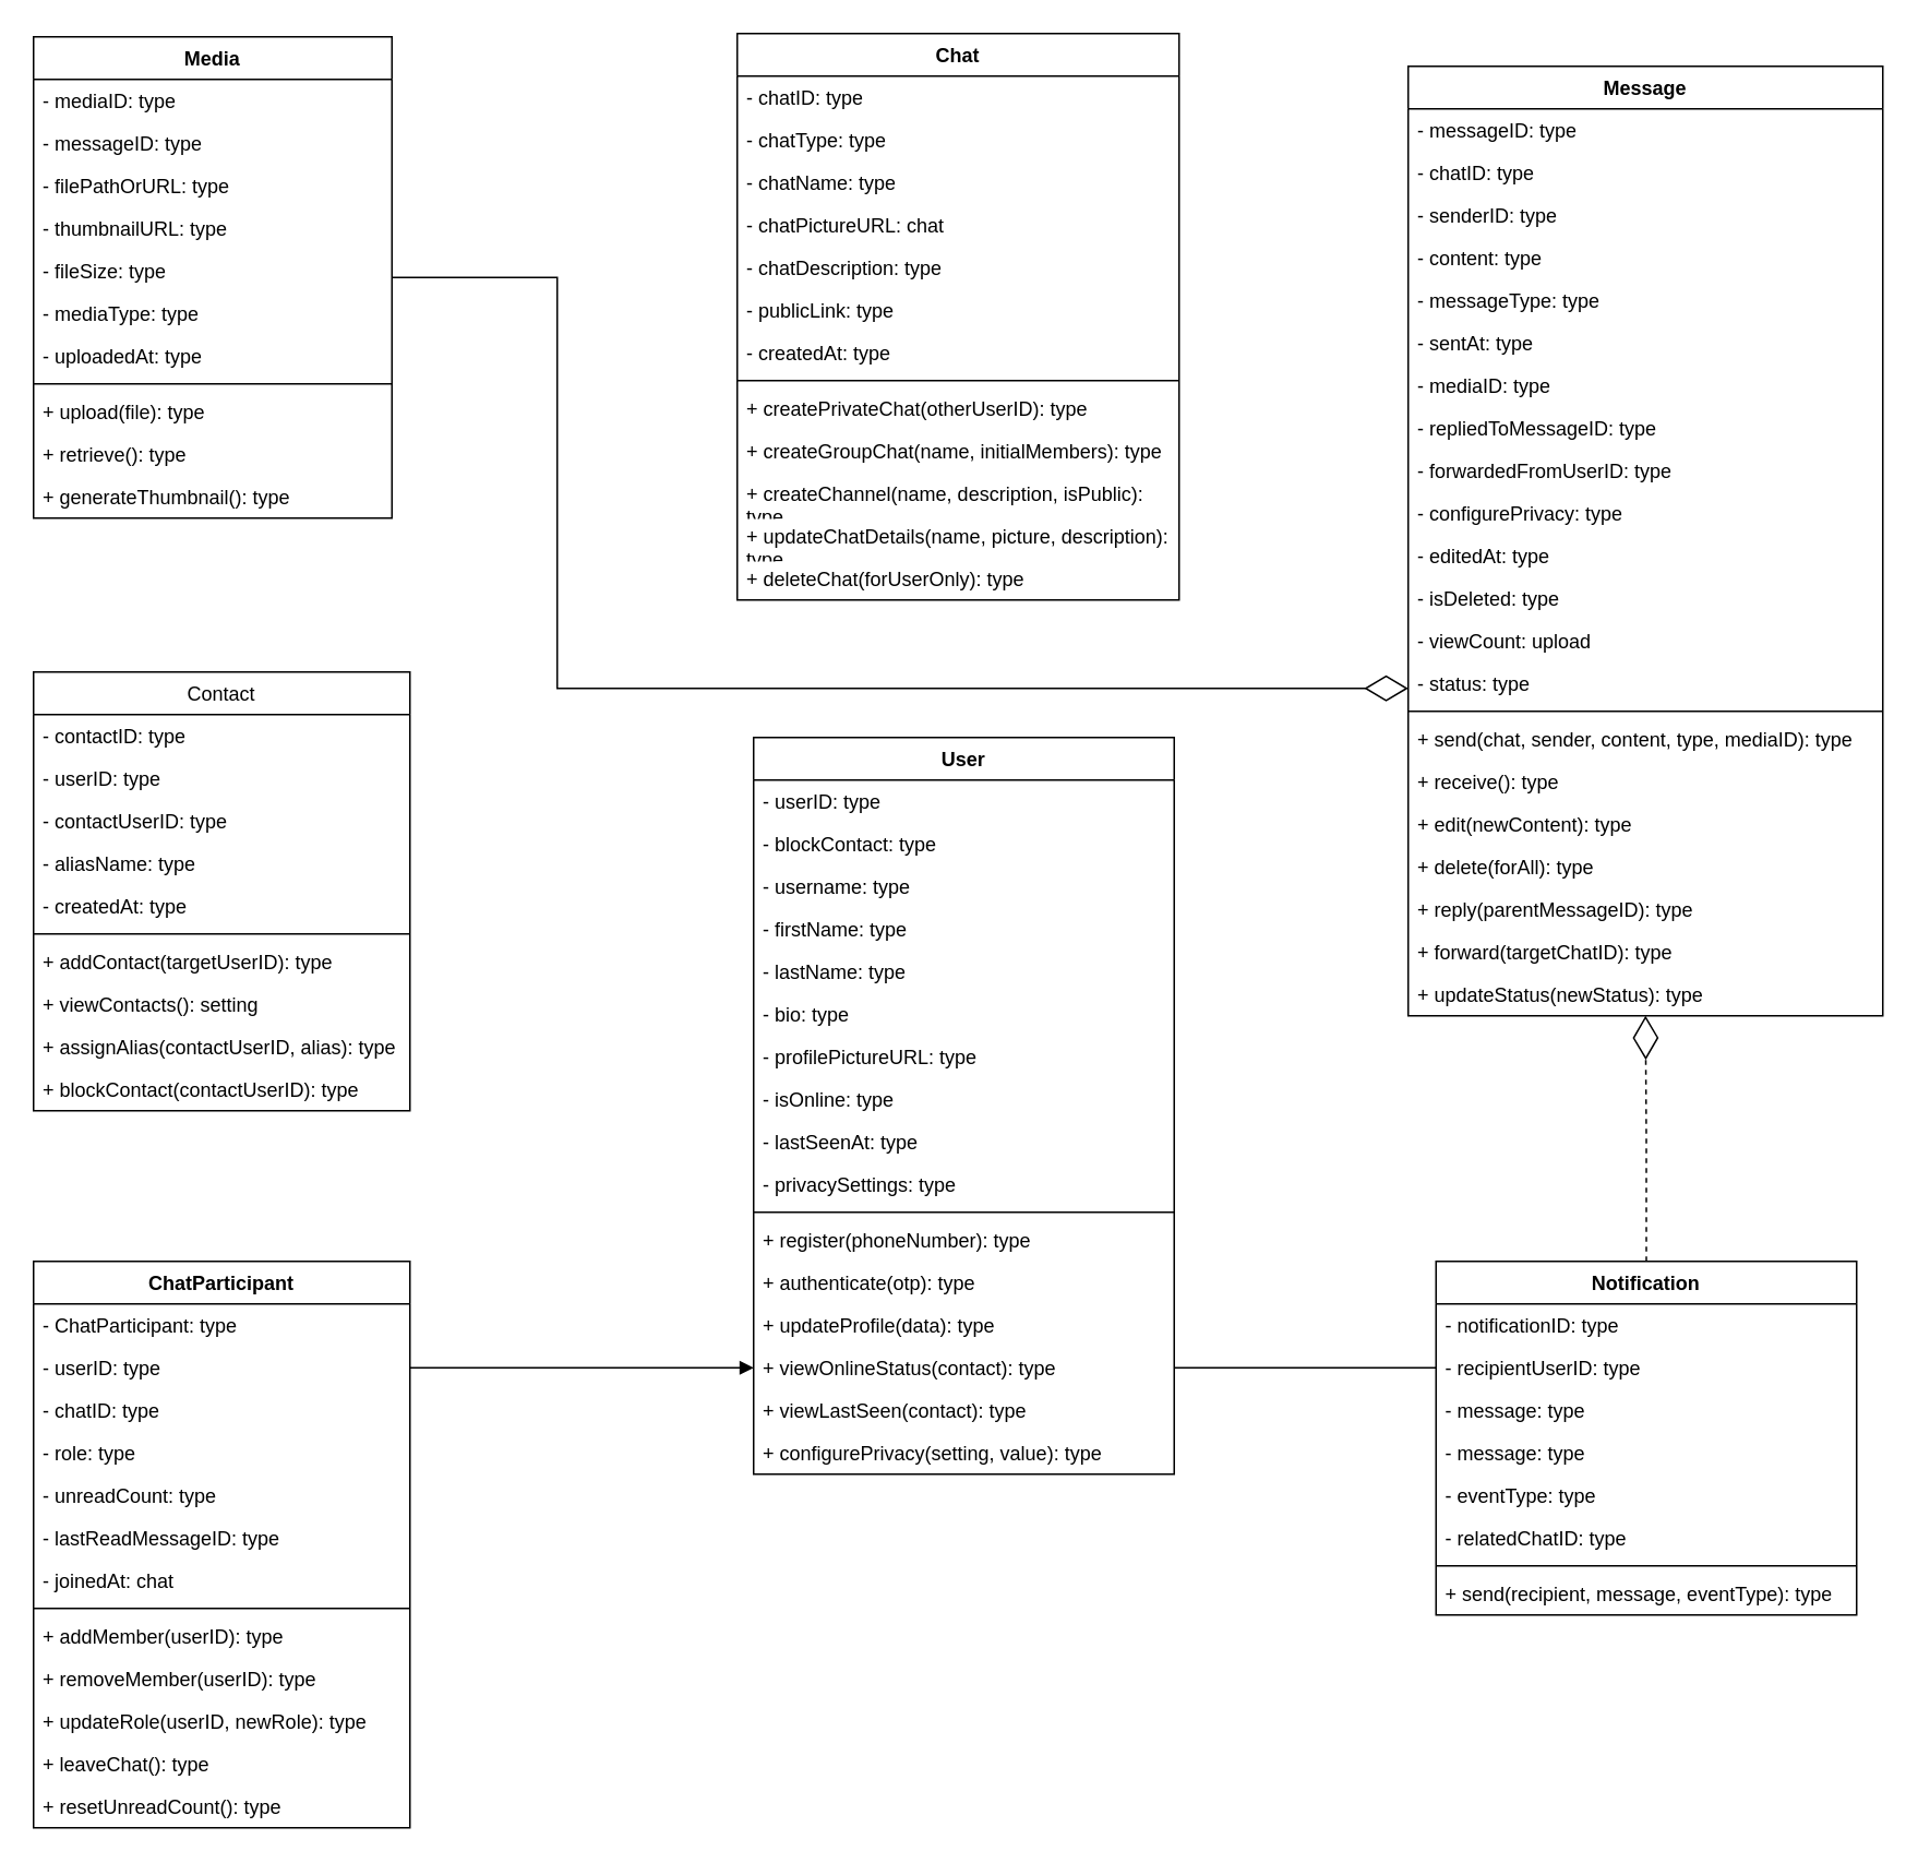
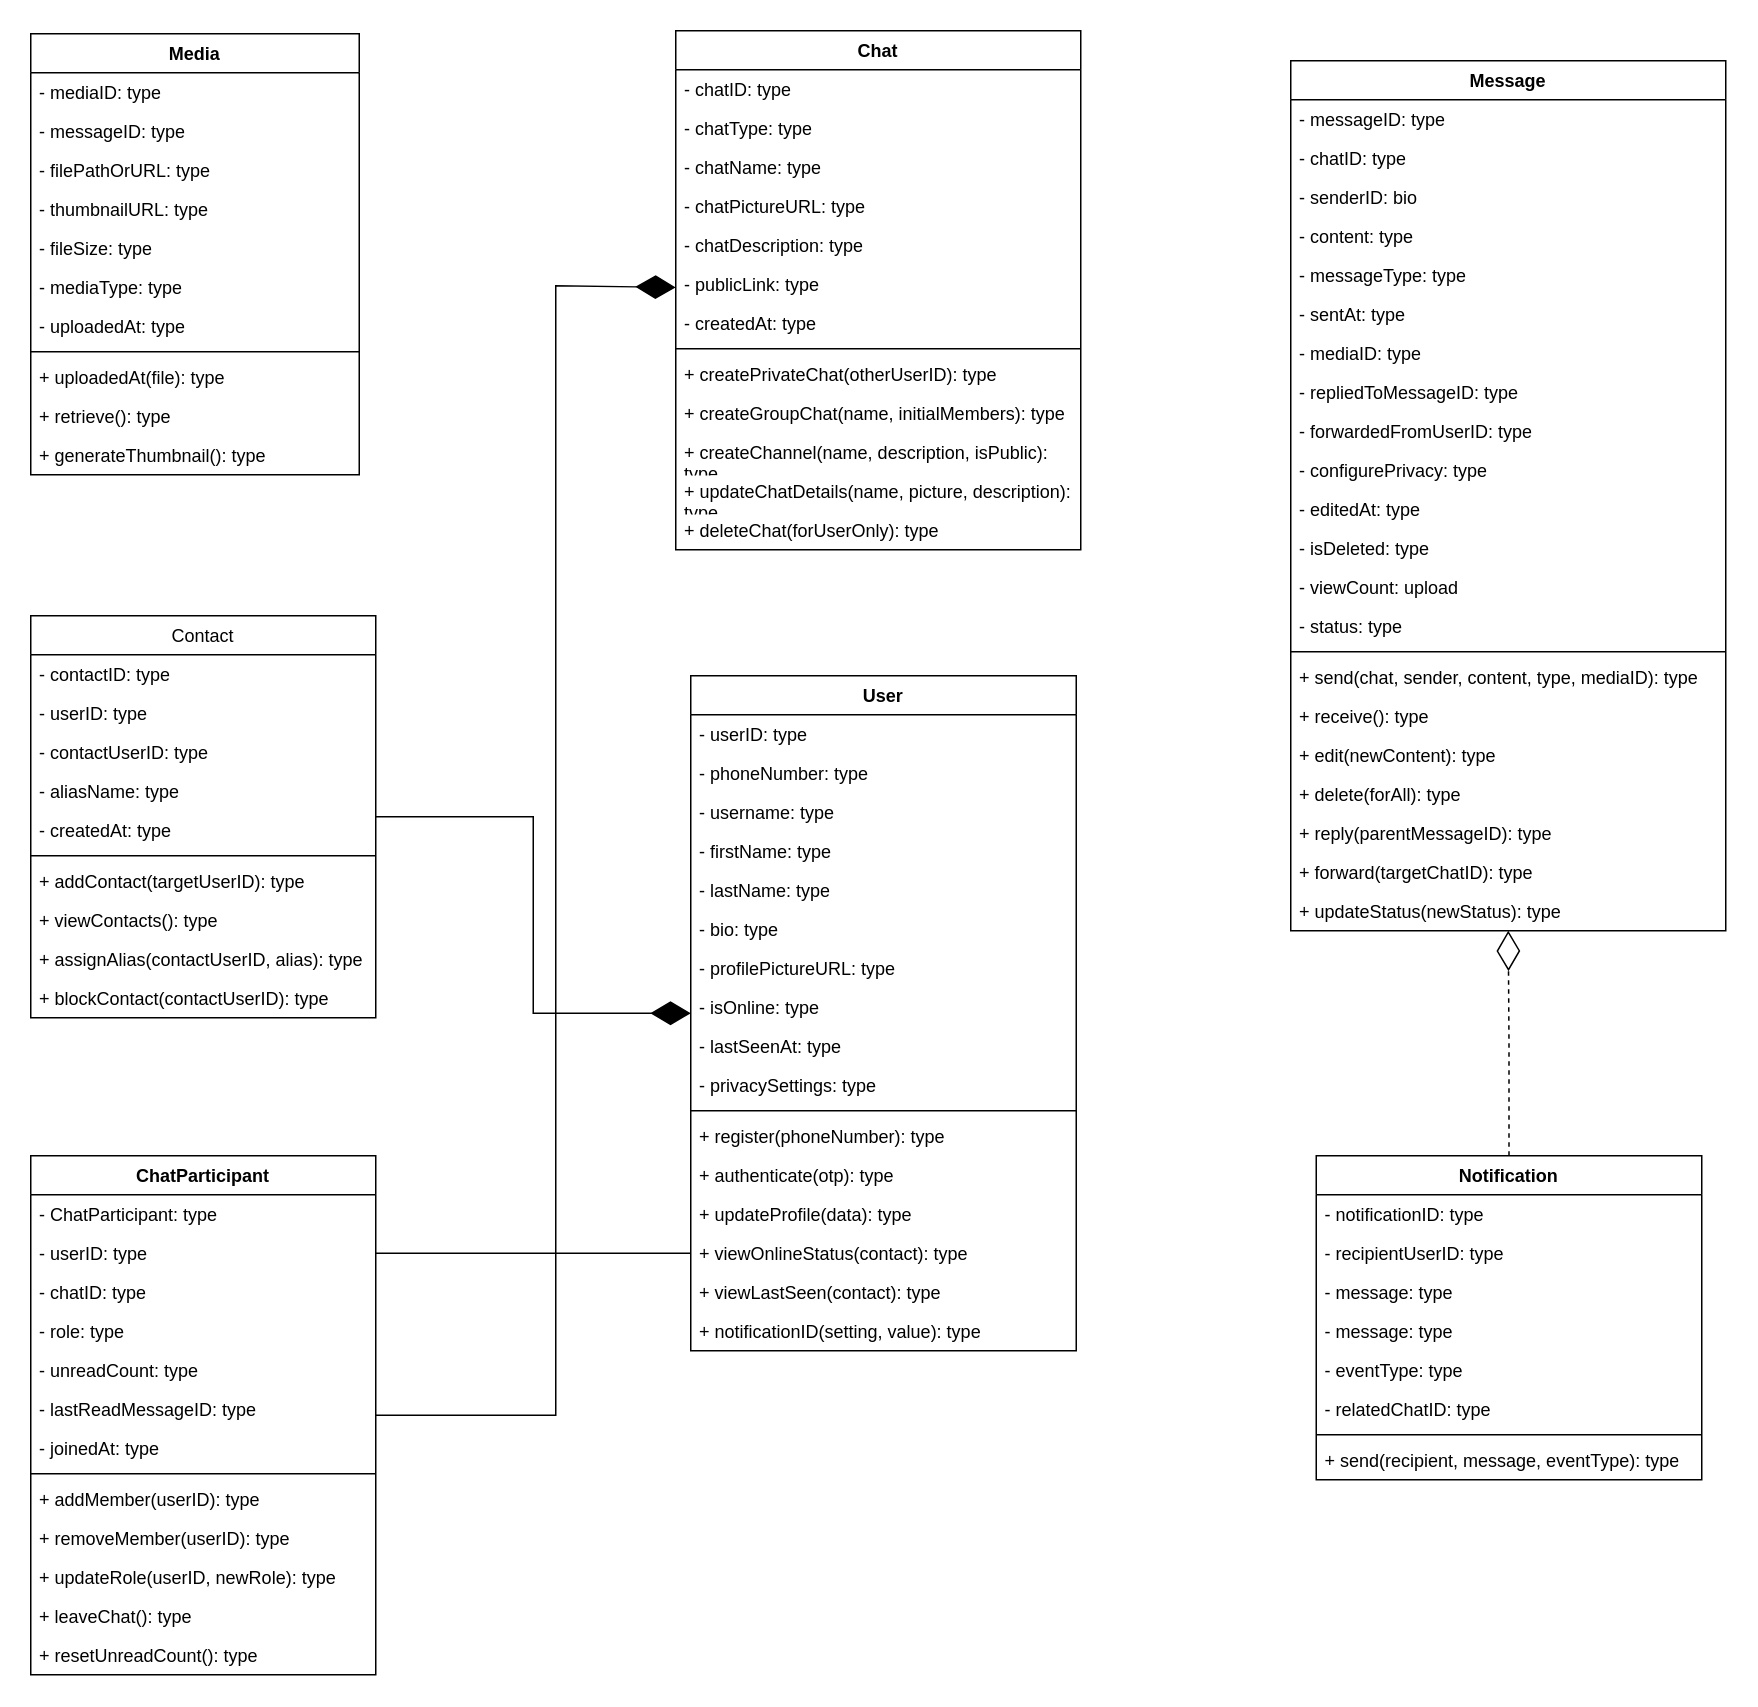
- <mxCell id="46" value="- senderID: type" style="text;strokeColor=none;fillColor=none;align=left;verticalAlign=top;spacingLeft=4;spacingRight=4;overflow=hidden;rotatable=0;points=[[0,0.5],[1,0.5]];portConstraint=eastwest;whiteSpace=wrap;html=1;" vertex="1" parent="43"><mxGeometry y="78" width="290" height="26" as="geometry" /></mxCell>
+ <mxCell id="46" value="- senderID: bio" style="text;strokeColor=none;fillColor=none;align=left;verticalAlign=top;spacingLeft=4;spacingRight=4;overflow=hidden;rotatable=0;points=[[0,0.5],[1,0.5]];portConstraint=eastwest;whiteSpace=wrap;html=1;" vertex="1" parent="43"><mxGeometry y="78" width="290" height="26" as="geometry" /></mxCell>
- <mxCell id="33" value="- chatPictureURL: chat" style="text;strokeColor=none;fillColor=none;align=left;verticalAlign=top;spacingLeft=4;spacingRight=4;overflow=hidden;rotatable=0;points=[[0,0.5],[1,0.5]];portConstraint=eastwest;whiteSpace=wrap;html=1;" vertex="1" parent="29"><mxGeometry y="104" width="270" height="26" as="geometry" /></mxCell>
+ <mxCell id="33" value="- chatPictureURL: type" style="text;strokeColor=none;fillColor=none;align=left;verticalAlign=top;spacingLeft=4;spacingRight=4;overflow=hidden;rotatable=0;points=[[0,0.5],[1,0.5]];portConstraint=eastwest;whiteSpace=wrap;html=1;" vertex="1" parent="29"><mxGeometry y="104" width="270" height="26" as="geometry" /></mxCell>
- <mxCell id="75" value="+ upload(file): type" style="text;strokeColor=none;fillColor=none;align=left;verticalAlign=top;spacingLeft=4;spacingRight=4;overflow=hidden;rotatable=0;points=[[0,0.5],[1,0.5]];portConstraint=eastwest;whiteSpace=wrap;html=1;" vertex="1" parent="66"><mxGeometry y="216" width="219" height="26" as="geometry" /></mxCell>
+ <mxCell id="75" value="+ uploadedAt(file): type" style="text;strokeColor=none;fillColor=none;align=left;verticalAlign=top;spacingLeft=4;spacingRight=4;overflow=hidden;rotatable=0;points=[[0,0.5],[1,0.5]];portConstraint=eastwest;whiteSpace=wrap;html=1;" vertex="1" parent="66"><mxGeometry y="216" width="219" height="26" as="geometry" /></mxCell>
- <mxCell id="104" value="" style="endArrow=diamondThin;endFill=0;endSize=24;html=1;rounded=0;edgeStyle=elbowEdgeStyle;" edge="1" parent="1" source="66" target="43"><mxGeometry width="160" relative="1" as="geometry"><mxPoint x="800" y="380" as="sourcePoint" /><mxPoint x="960" y="380" as="targetPoint" /><Array as="points"><mxPoint x="340" y="420" /></Array></mxGeometry></mxCell>
- <mxCell id="13" value="- blockContact: type" style="text;strokeColor=none;fillColor=none;align=left;verticalAlign=top;spacingLeft=4;spacingRight=4;overflow=hidden;rotatable=0;points=[[0,0.5],[1,0.5]];portConstraint=eastwest;whiteSpace=wrap;html=1;" vertex="1" parent="11"><mxGeometry y="52" width="257" height="26" as="geometry" /></mxCell>
+ <mxCell id="13" value="- phoneNumber: type" style="text;strokeColor=none;fillColor=none;align=left;verticalAlign=top;spacingLeft=4;spacingRight=4;overflow=hidden;rotatable=0;points=[[0,0.5],[1,0.5]];portConstraint=eastwest;whiteSpace=wrap;html=1;" vertex="1" parent="11"><mxGeometry y="52" width="257" height="26" as="geometry" /></mxCell>
+ <mxCell id="105" value="" style="endArrow=diamondThin;endFill=1;endSize=24;html=1;rounded=0;edgeStyle=elbowEdgeStyle;" edge="1" parent="1" source="92" target="11"><mxGeometry width="160" relative="1" as="geometry"><mxPoint x="280" y="520" as="sourcePoint" /><mxPoint x="430" y="470" as="targetPoint" /></mxGeometry></mxCell>
+ <mxCell id="103" value="" style="endArrow=diamondThin;endFill=1;endSize=24;html=1;rounded=0;" edge="1" parent="1" source="78" target="29"><mxGeometry width="160" relative="1" as="geometry"><mxPoint x="290" y="970" as="sourcePoint" /><mxPoint x="450" y="970" as="targetPoint" /><Array as="points"><mxPoint x="370" y="943" /><mxPoint x="370" y="190" /></Array></mxGeometry></mxCell>
- <mxCell id="100" value="+ viewContacts(): setting" style="text;strokeColor=none;fillColor=none;align=left;verticalAlign=top;spacingLeft=4;spacingRight=4;overflow=hidden;rotatable=0;points=[[0,0.5],[1,0.5]];portConstraint=eastwest;whiteSpace=wrap;html=1;" vertex="1" parent="92"><mxGeometry y="190" width="230" height="26" as="geometry" /></mxCell>
+ <mxCell id="100" value="+ viewContacts(): type" style="text;strokeColor=none;fillColor=none;align=left;verticalAlign=top;spacingLeft=4;spacingRight=4;overflow=hidden;rotatable=0;points=[[0,0.5],[1,0.5]];portConstraint=eastwest;whiteSpace=wrap;html=1;" vertex="1" parent="92"><mxGeometry y="190" width="230" height="26" as="geometry" /></mxCell>
- <mxCell id="106" value="" style="endArrow=block;html=1;rounded=0;edgeStyle=elbowEdgeStyle;elbow=vertical;" edge="1" parent="1" source="78" target="11"><mxGeometry width="50" height="50" relative="1" as="geometry"><mxPoint x="270" y="800" as="sourcePoint" /><mxPoint x="320" y="750" as="targetPoint" /></mxGeometry></mxCell>
+ <mxCell id="106" value="" style="endArrow=none;html=1;rounded=0;edgeStyle=elbowEdgeStyle;elbow=vertical;" edge="1" parent="1" source="78" target="11"><mxGeometry width="50" height="50" relative="1" as="geometry"><mxPoint x="270" y="800" as="sourcePoint" /><mxPoint x="320" y="750" as="targetPoint" /></mxGeometry></mxCell>
- <mxCell id="108" value="" style="endArrow=none;html=1;rounded=0;edgeStyle=elbowEdgeStyle;elbow=vertical;" edge="1" parent="1" source="11" target="2"><mxGeometry width="50" height="50" relative="1" as="geometry"><mxPoint x="910" y="690.33" as="sourcePoint" /><mxPoint x="1120" y="690.33" as="targetPoint" /></mxGeometry></mxCell>
- <mxCell id="28" value="+ configurePrivacy(setting, value): type" style="text;strokeColor=none;fillColor=none;align=left;verticalAlign=top;spacingLeft=4;spacingRight=4;overflow=hidden;rotatable=0;points=[[0,0.5],[1,0.5]];portConstraint=eastwest;whiteSpace=wrap;html=1;" vertex="1" parent="11"><mxGeometry y="424" width="257" height="26" as="geometry" /></mxCell>
+ <mxCell id="28" value="+ notificationID(setting, value): type" style="text;strokeColor=none;fillColor=none;align=left;verticalAlign=top;spacingLeft=4;spacingRight=4;overflow=hidden;rotatable=0;points=[[0,0.5],[1,0.5]];portConstraint=eastwest;whiteSpace=wrap;html=1;" vertex="1" parent="11"><mxGeometry y="424" width="257" height="26" as="geometry" /></mxCell>
- <mxCell id="85" value="- joinedAt: chat" style="text;strokeColor=none;fillColor=none;align=left;verticalAlign=top;spacingLeft=4;spacingRight=4;overflow=hidden;rotatable=0;points=[[0,0.5],[1,0.5]];portConstraint=eastwest;whiteSpace=wrap;html=1;" vertex="1" parent="78"><mxGeometry y="182" width="230" height="26" as="geometry" /></mxCell>
+ <mxCell id="85" value="- joinedAt: type" style="text;strokeColor=none;fillColor=none;align=left;verticalAlign=top;spacingLeft=4;spacingRight=4;overflow=hidden;rotatable=0;points=[[0,0.5],[1,0.5]];portConstraint=eastwest;whiteSpace=wrap;html=1;" vertex="1" parent="78"><mxGeometry y="182" width="230" height="26" as="geometry" /></mxCell>
